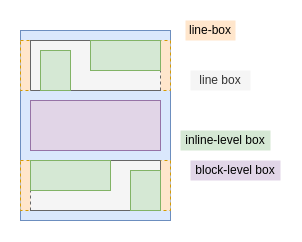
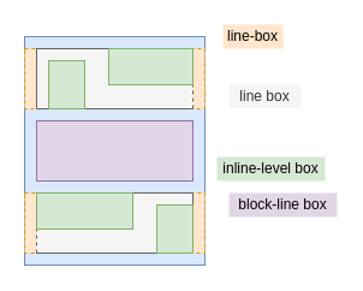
- <mxCell id="6" value="block-level box" style="text;html=1;strokeColor=none;fillColor=#e1d5e7;align=center;verticalAlign=middle;whiteSpace=wrap;rounded=0;" parent="1" vertex="1"><mxGeometry x="190" y="160" width="90" height="20" as="geometry" /></mxCell>
+ <mxCell id="6" value="block-line box" style="text;html=1;strokeColor=none;fillColor=#e1d5e7;align=center;verticalAlign=middle;whiteSpace=wrap;rounded=0;" parent="1" vertex="1"><mxGeometry x="190" y="160" width="90" height="20" as="geometry" /></mxCell>
